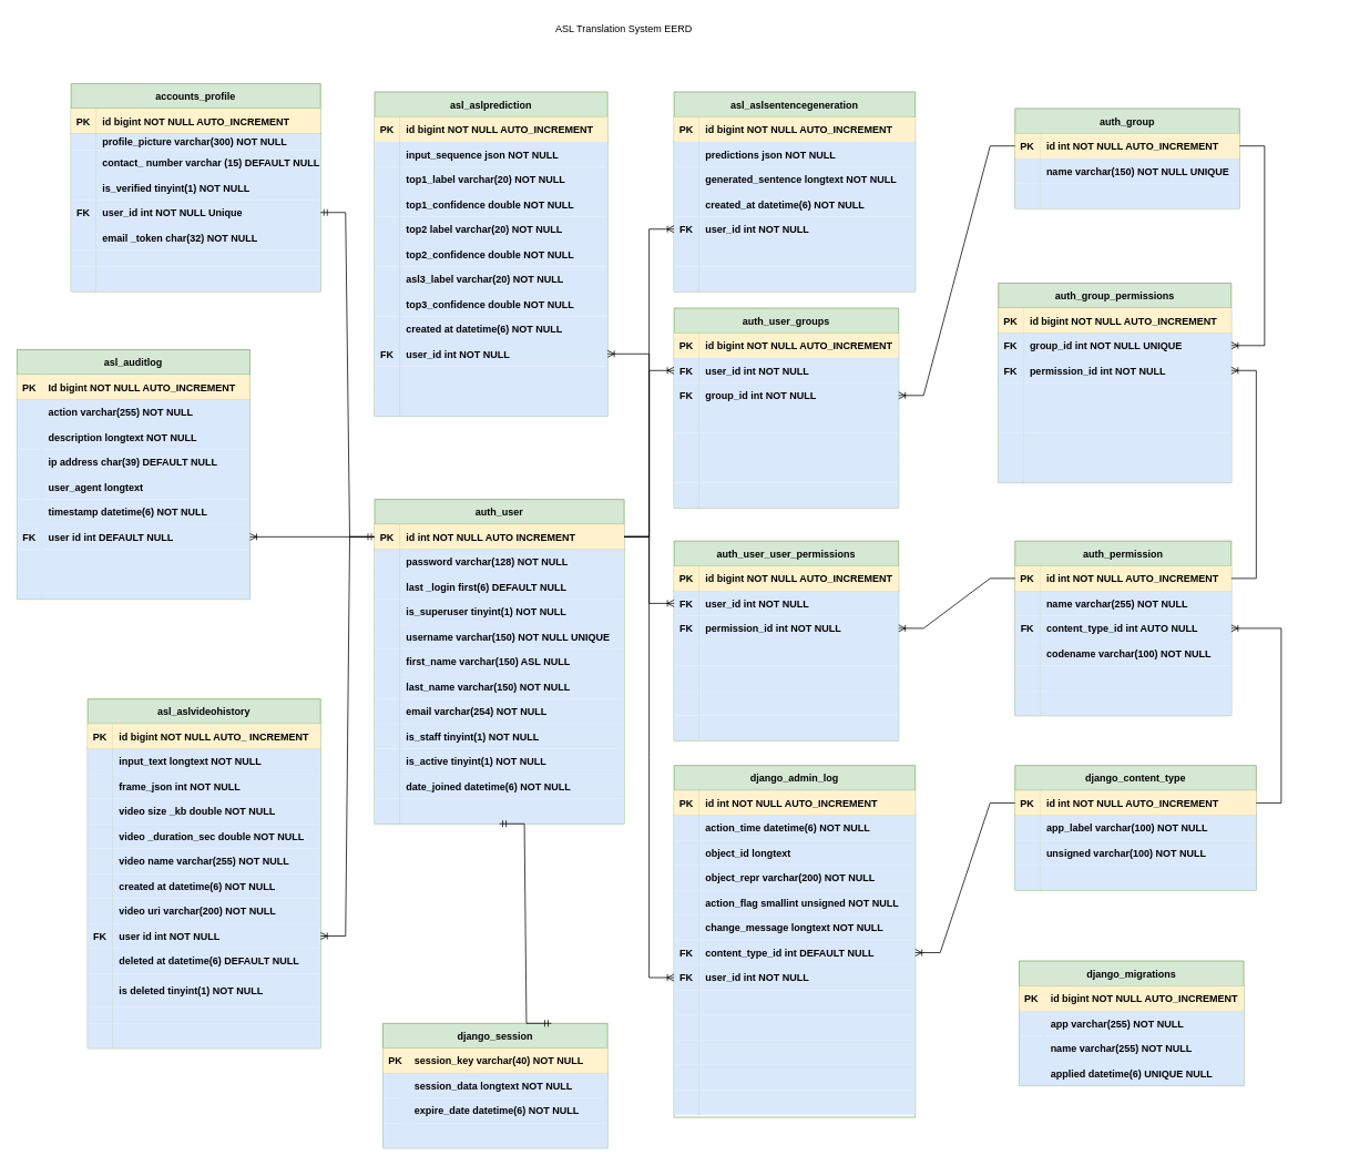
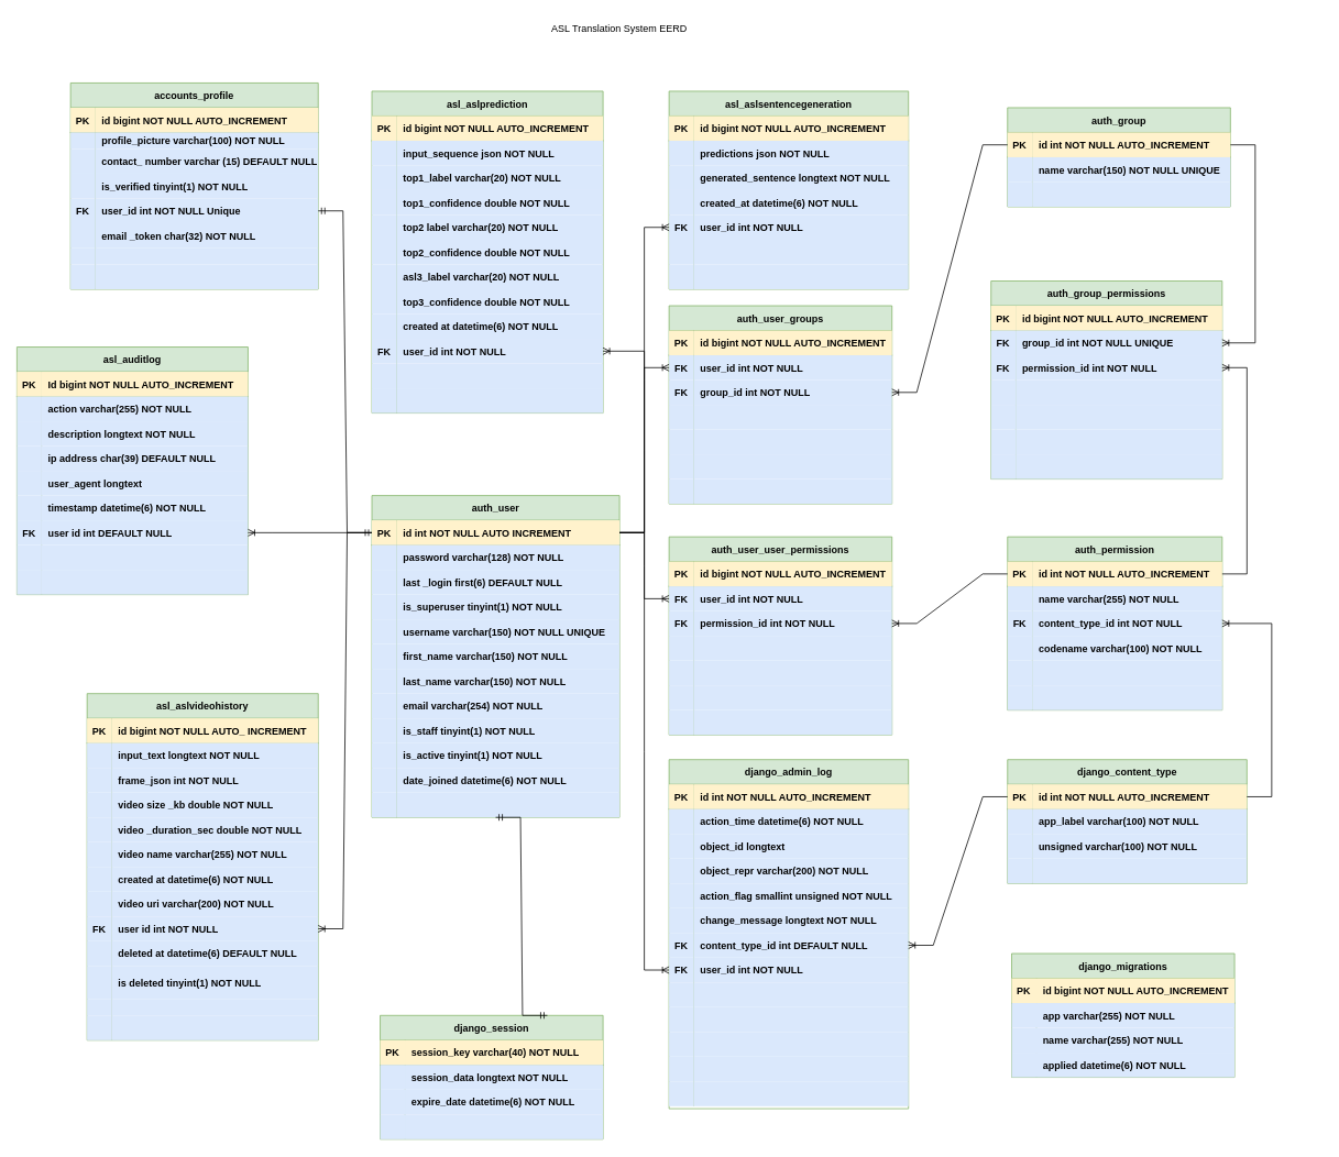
- <mxCell id="8" value="profile_picture varchar(300) NOT NULL" style="shape=partialRectangle;overflow=hidden;connectable=0;fillColor=#dae8fc;align=left;strokeColor=#6c8ebf;top=0;left=0;bottom=0;right=0;spacingLeft=6;fontStyle=1" vertex="1" parent="6"><mxGeometry x="30" width="270" height="20" as="geometry"><mxRectangle width="270" height="20" as="alternateBounds" /></mxGeometry></mxCell>
+ <mxCell id="8" value="profile_picture varchar(100) NOT NULL" style="shape=partialRectangle;overflow=hidden;connectable=0;fillColor=#dae8fc;align=left;strokeColor=#6c8ebf;top=0;left=0;bottom=0;right=0;spacingLeft=6;fontStyle=1" vertex="1" parent="6"><mxGeometry x="30" width="270" height="20" as="geometry"><mxRectangle width="270" height="20" as="alternateBounds" /></mxGeometry></mxCell>
- <mxCell id="195" value="content_type_id int AUTO NULL" style="shape=partialRectangle;overflow=hidden;connectable=0;fillColor=#dae8fc;align=left;strokeColor=#6c8ebf;top=0;left=0;bottom=0;right=0;spacingLeft=6;fontStyle=1" vertex="1" parent="193"><mxGeometry x="30" width="230" height="30" as="geometry"><mxRectangle width="230" height="30" as="alternateBounds" /></mxGeometry></mxCell>
+ <mxCell id="195" value="content_type_id int NOT NULL" style="shape=partialRectangle;overflow=hidden;connectable=0;fillColor=#dae8fc;align=left;strokeColor=#6c8ebf;top=0;left=0;bottom=0;right=0;spacingLeft=6;fontStyle=1" vertex="1" parent="193"><mxGeometry x="30" width="230" height="30" as="geometry"><mxRectangle width="230" height="30" as="alternateBounds" /></mxGeometry></mxCell>
- <mxCell id="223" value="first_name varchar(150) ASL NULL" style="shape=partialRectangle;overflow=hidden;connectable=0;fillColor=#dae8fc;align=left;strokeColor=#6c8ebf;top=0;left=0;bottom=0;right=0;spacingLeft=6;fontStyle=1" vertex="1" parent="221"><mxGeometry x="30" width="270" height="30" as="geometry"><mxRectangle width="270" height="30" as="alternateBounds" /></mxGeometry></mxCell>
+ <mxCell id="223" value="first_name varchar(150) NOT NULL" style="shape=partialRectangle;overflow=hidden;connectable=0;fillColor=#dae8fc;align=left;strokeColor=#6c8ebf;top=0;left=0;bottom=0;right=0;spacingLeft=6;fontStyle=1" vertex="1" parent="221"><mxGeometry x="30" width="270" height="30" as="geometry"><mxRectangle width="270" height="30" as="alternateBounds" /></mxGeometry></mxCell>
- <mxCell id="351" value="applied datetime(6) UNIQUE NULL" style="shape=partialRectangle;overflow=hidden;connectable=0;fillColor=#dae8fc;align=left;strokeColor=#6c8ebf;top=0;left=0;bottom=0;right=0;spacingLeft=6;fontStyle=1" vertex="1" parent="349"><mxGeometry x="30" width="240" height="30" as="geometry"><mxRectangle width="240" height="30" as="alternateBounds" /></mxGeometry></mxCell>
+ <mxCell id="351" value="applied datetime(6) NOT NULL" style="shape=partialRectangle;overflow=hidden;connectable=0;fillColor=#dae8fc;align=left;strokeColor=#6c8ebf;top=0;left=0;bottom=0;right=0;spacingLeft=6;fontStyle=1" vertex="1" parent="349"><mxGeometry x="30" width="240" height="30" as="geometry"><mxRectangle width="240" height="30" as="alternateBounds" /></mxGeometry></mxCell>
